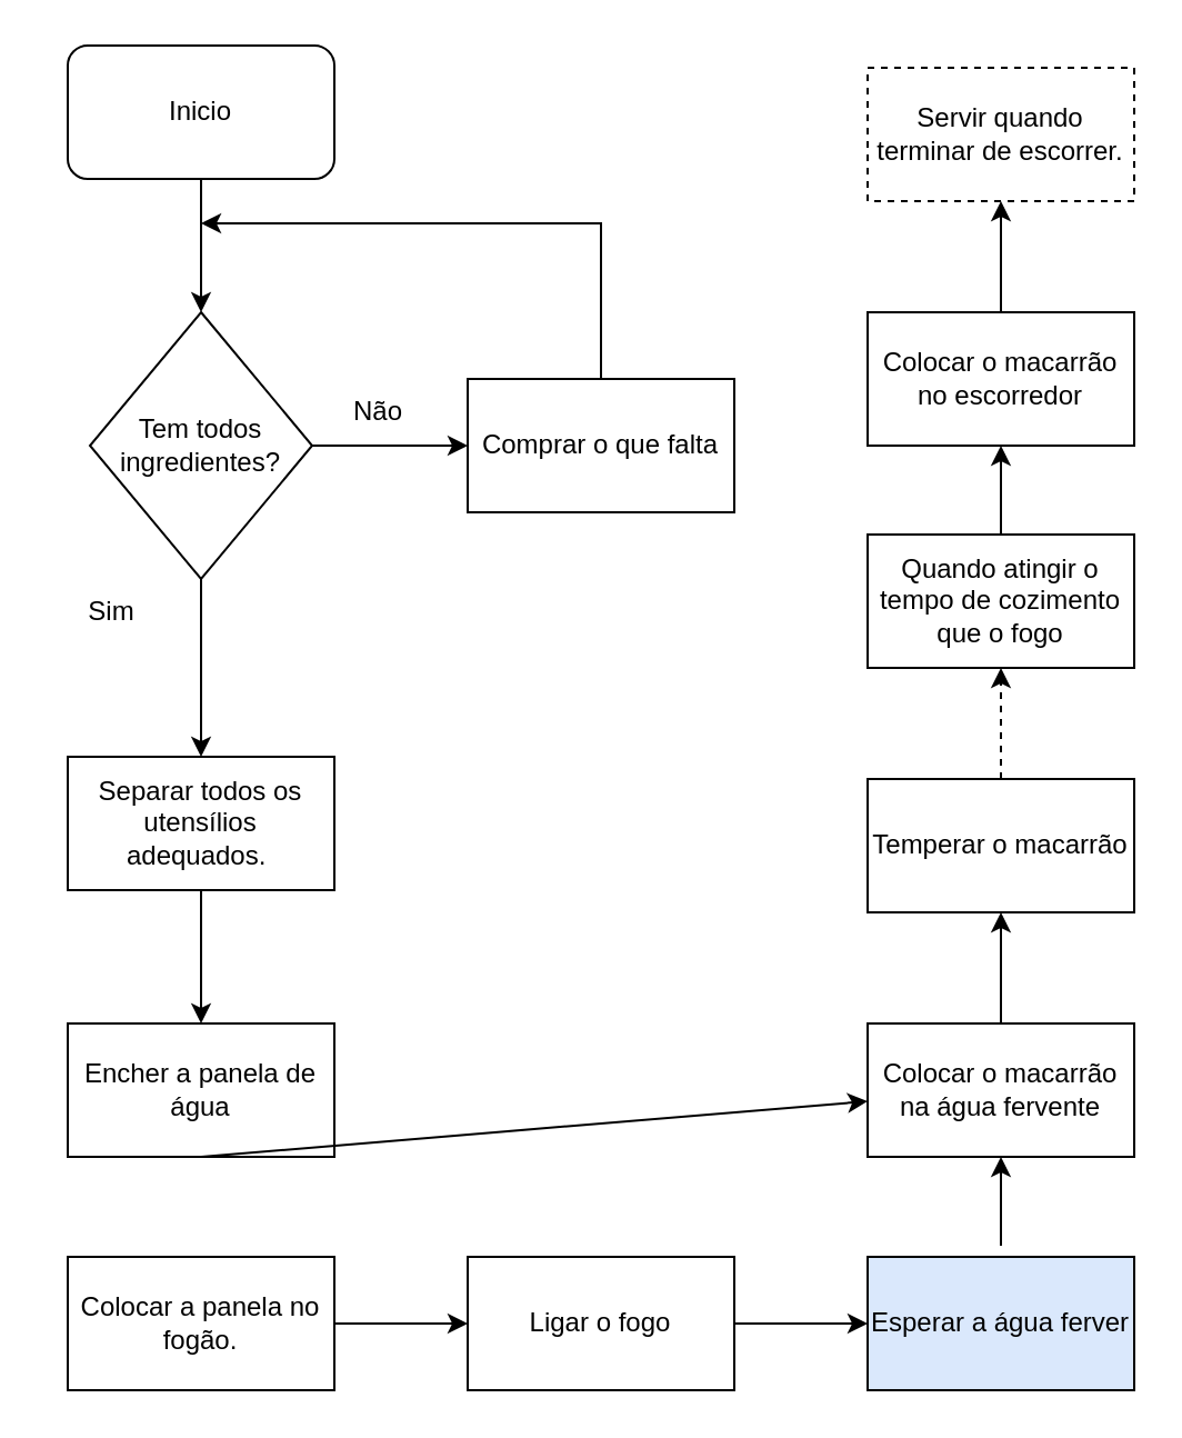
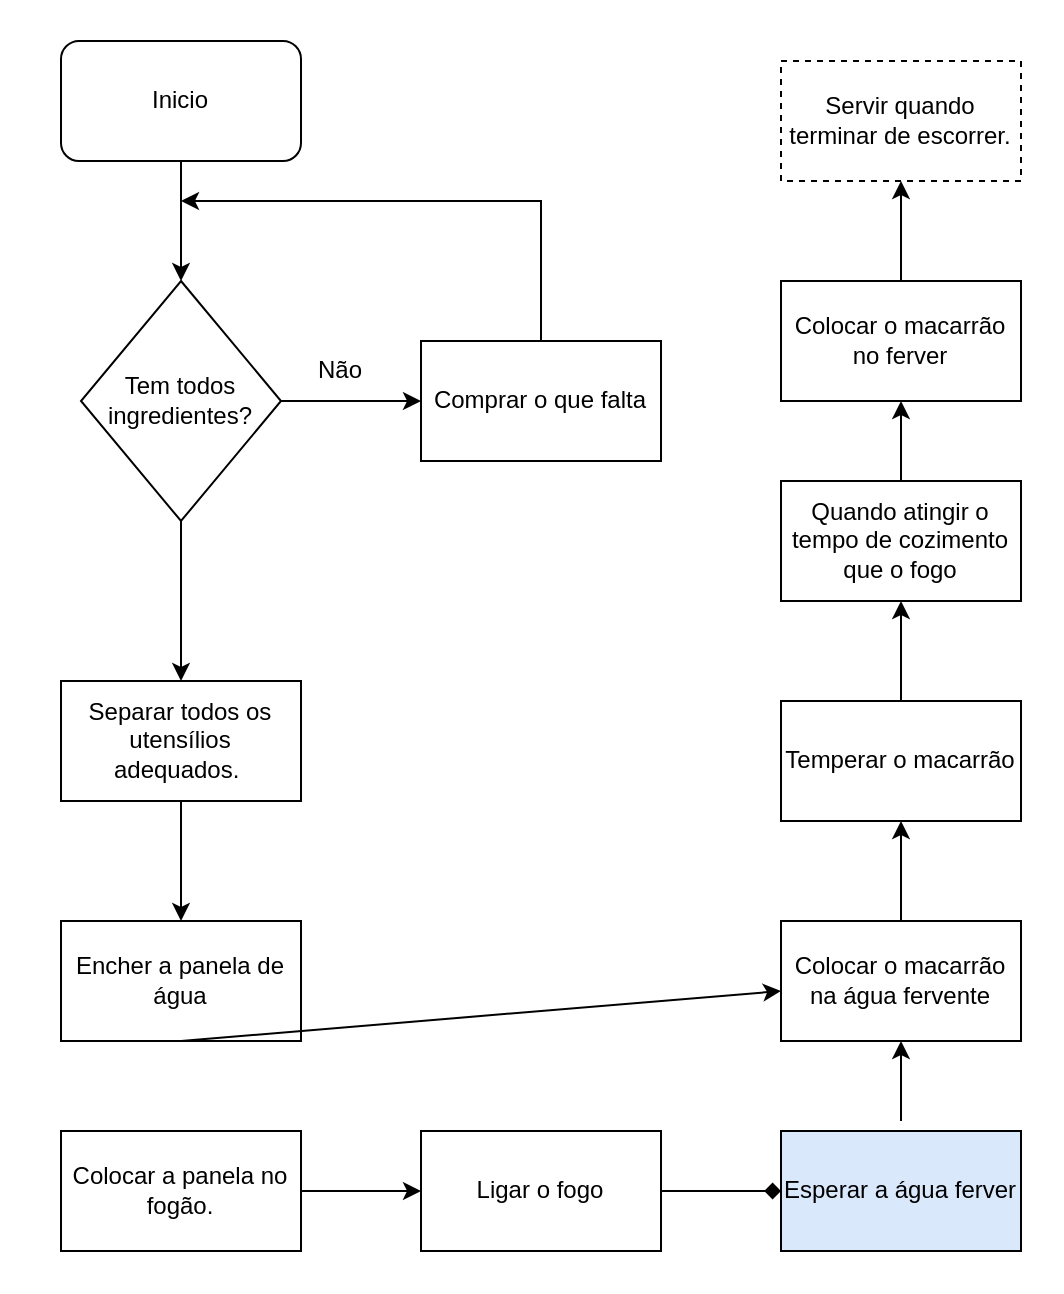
- <mxCell id="24" value="Colocar o macarrão no escorredor" style="rounded=0;whiteSpace=wrap;html=1;" vertex="1" parent="1"><mxGeometry x="390" y="140" width="120" height="60" as="geometry" /></mxCell>
+ <mxCell id="24" value="Colocar o macarrão no ferver" style="rounded=0;whiteSpace=wrap;html=1;" vertex="1" parent="1"><mxGeometry x="390" y="140" width="120" height="60" as="geometry" /></mxCell>
- <mxCell id="5" value="Sim" style="text;html=1;strokeColor=none;fillColor=none;align=center;verticalAlign=middle;whiteSpace=wrap;rounded=0;" vertex="1" parent="1"><mxGeometry x="20" y="260" width="60" height="30" as="geometry" /></mxCell>
- <mxCell id="29" value="" style="endArrow=classic;html=1;rounded=0;exitX=0.5;exitY=0;exitDx=0;exitDy=0;entryX=0.5;entryY=1;entryDx=0;entryDy=0;dashed=1;" edge="1" parent="1" source="28" target="22"><mxGeometry width="50" height="50" relative="1" as="geometry"><mxPoint x="550" y="340" as="sourcePoint" /><mxPoint x="600" y="290" as="targetPoint" /></mxGeometry></mxCell>
+ <mxCell id="29" value="" style="endArrow=classic;html=1;rounded=0;exitX=0.5;exitY=0;exitDx=0;exitDy=0;entryX=0.5;entryY=1;entryDx=0;entryDy=0;" edge="1" parent="1" source="28" target="22"><mxGeometry width="50" height="50" relative="1" as="geometry"><mxPoint x="550" y="340" as="sourcePoint" /><mxPoint x="600" y="290" as="targetPoint" /></mxGeometry></mxCell>
- <mxCell id="19" value="" style="endArrow=classic;html=1;rounded=0;exitX=1;exitY=0.5;exitDx=0;exitDy=0;entryX=0;entryY=0.5;entryDx=0;entryDy=0;" edge="1" parent="1" source="16" target="18"><mxGeometry width="50" height="50" relative="1" as="geometry"><mxPoint x="350" y="380" as="sourcePoint" /><mxPoint x="400" y="330" as="targetPoint" /></mxGeometry></mxCell>
+ <mxCell id="19" value="" style="endArrow=diamond;html=1;rounded=0;exitX=1;exitY=0.5;exitDx=0;exitDy=0;entryX=0;entryY=0.5;entryDx=0;entryDy=0;" edge="1" parent="1" source="16" target="18"><mxGeometry width="50" height="50" relative="1" as="geometry"><mxPoint x="350" y="380" as="sourcePoint" /><mxPoint x="400" y="330" as="targetPoint" /></mxGeometry></mxCell>
